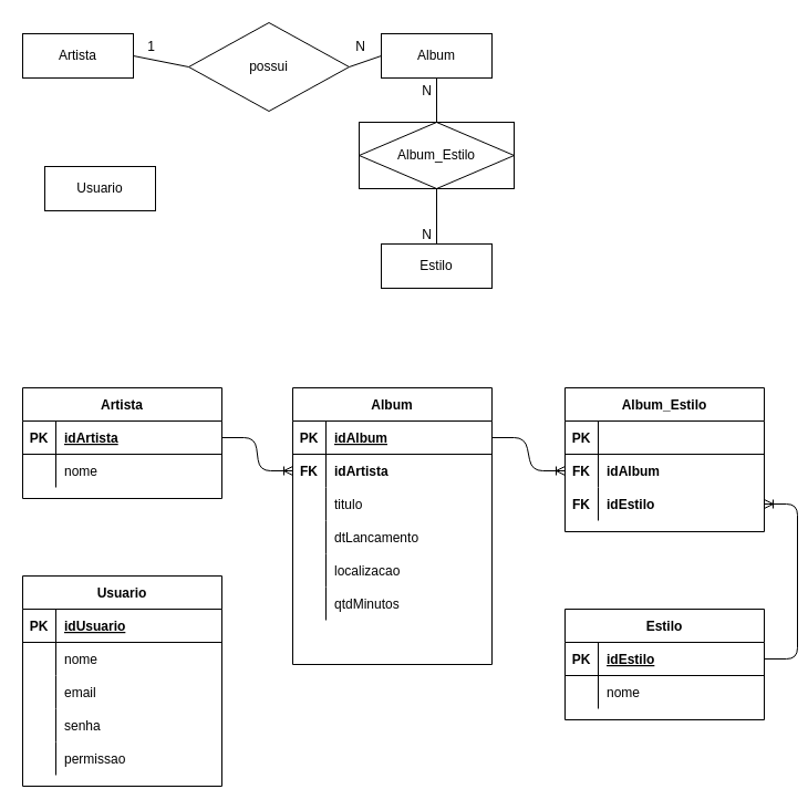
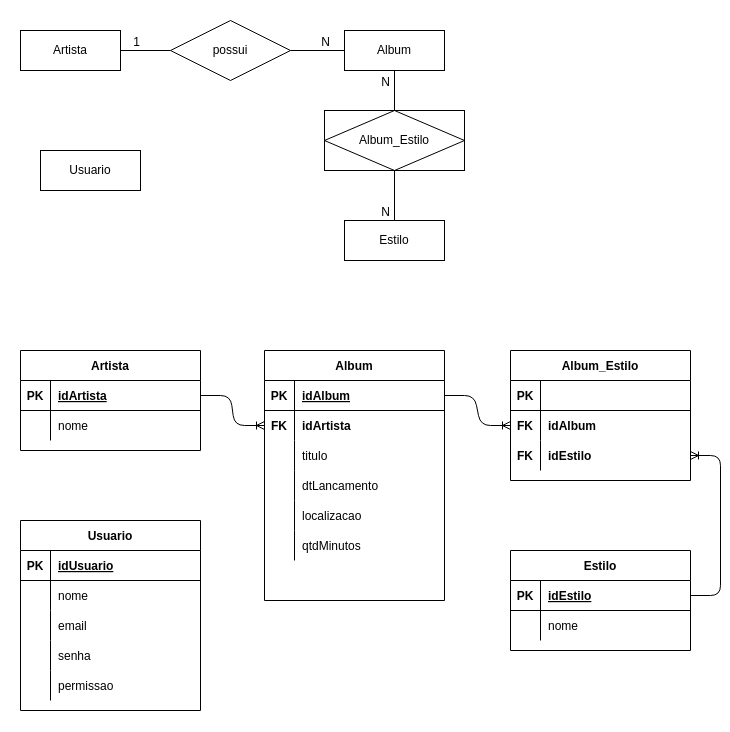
- <mxCell id="6" value="possui" style="shape=rhombus;perimeter=rhombusPerimeter;whiteSpace=wrap;html=1;align=center;" vertex="1" parent="1"><mxGeometry x="170" y="20" width="145" height="80" as="geometry" /></mxCell>
+ <mxCell id="6" value="possui" style="shape=rhombus;perimeter=rhombusPerimeter;whiteSpace=wrap;html=1;align=center;" vertex="1" parent="1"><mxGeometry x="170" y="20" width="120" height="60" as="geometry" /></mxCell>
